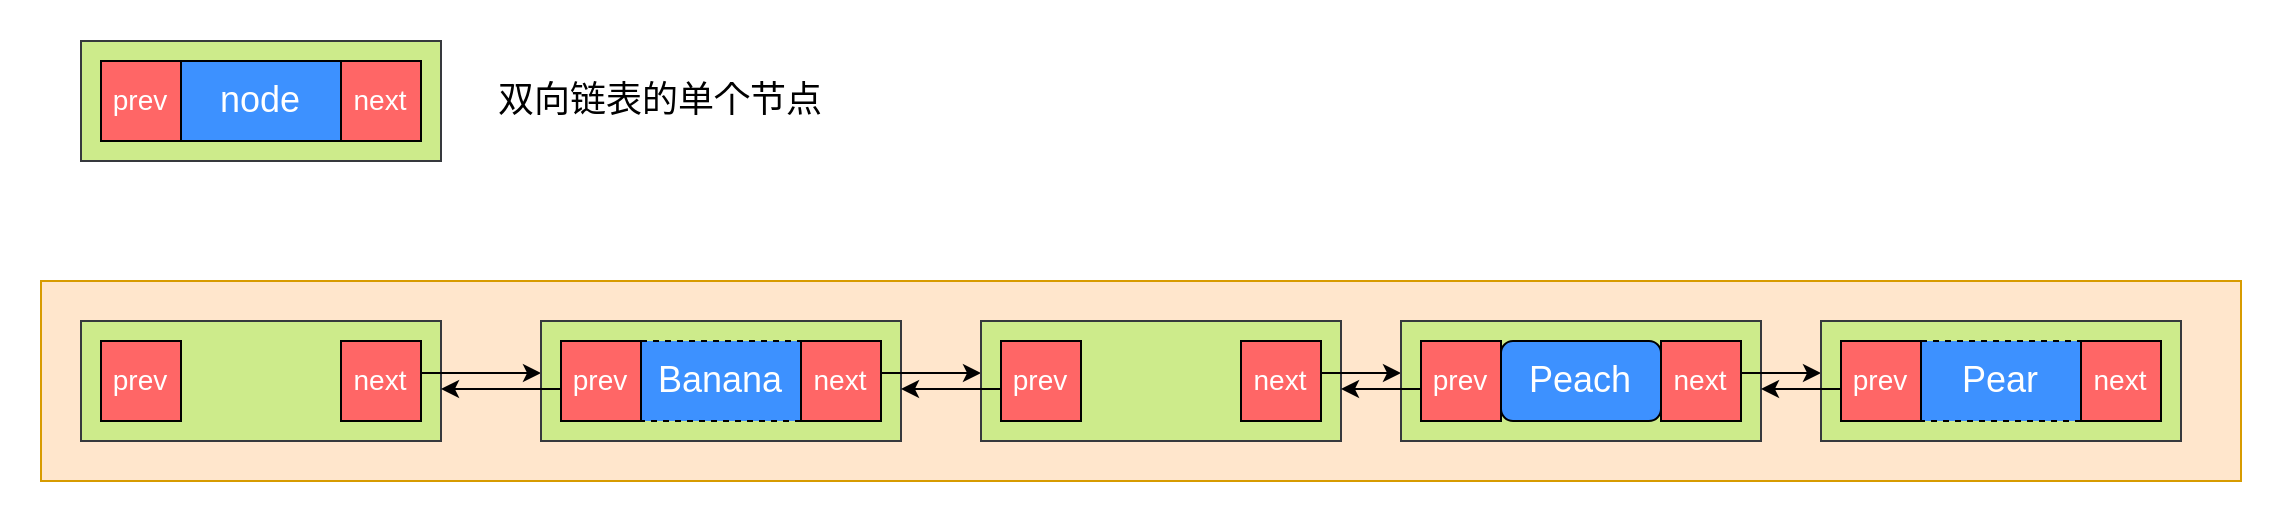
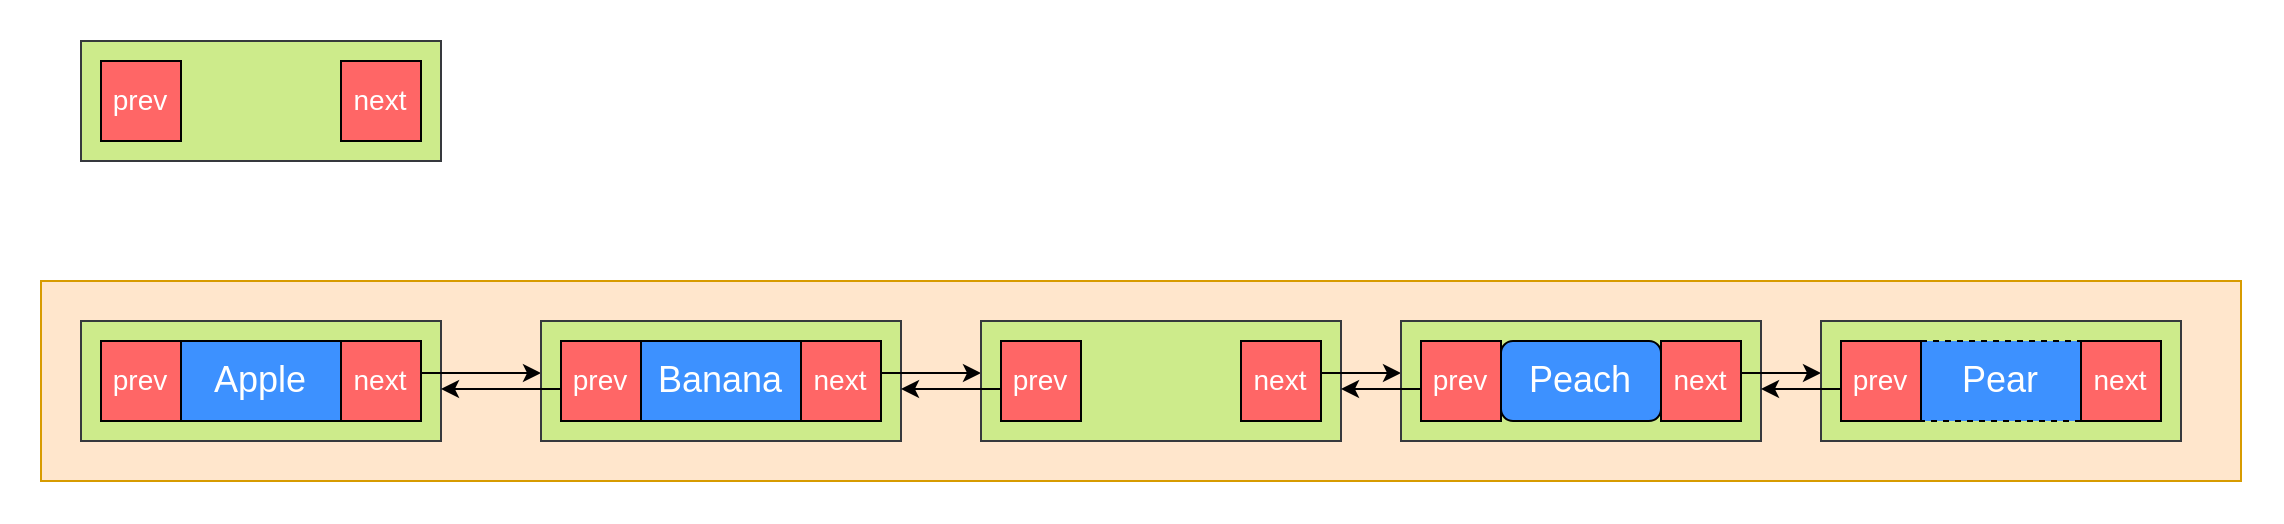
- <mxCell id="31" value="&lt;font style=&quot;color: light-dark(rgb(255, 255, 255), rgb(237, 237, 237)); font-size: 18px;&quot;&gt;node&lt;/font&gt;" style="rounded=0;whiteSpace=wrap;html=1;fillColor=light-dark(#3d91ff, #ededed);" parent="1" vertex="1"><mxGeometry x="90" y="30" width="80" height="40" as="geometry" /></mxCell>
- <mxCell id="34" value="&lt;span style=&quot;font-size: 18px;&quot;&gt;双向链表的单个节点&lt;/span&gt;" style="text;html=1;align=center;verticalAlign=middle;whiteSpace=wrap;rounded=0;" parent="1" vertex="1"><mxGeometry x="230" y="35" width="200" height="30" as="geometry" /></mxCell>
+ <mxCell id="4" value="&lt;font style=&quot;color: light-dark(rgb(255, 255, 255), rgb(237, 237, 237)); font-size: 18px;&quot;&gt;Apple&lt;/font&gt;" style="rounded=0;whiteSpace=wrap;html=1;fillColor=light-dark(#3d91ff, #ededed);" parent="1" vertex="1"><mxGeometry x="90" y="170" width="80" height="40" as="geometry" /></mxCell>
- <mxCell id="9" value="&lt;font style=&quot;color: light-dark(rgb(255, 255, 255), rgb(237, 237, 237)); font-size: 18px;&quot;&gt;Banana&lt;/font&gt;" style="rounded=0;whiteSpace=wrap;html=1;fillColor=light-dark(#3d91ff, #ededed);dashed=1;" parent="1" vertex="1"><mxGeometry x="320" y="170" width="80" height="40" as="geometry" /></mxCell>
+ <mxCell id="9" value="&lt;font style=&quot;color: light-dark(rgb(255, 255, 255), rgb(237, 237, 237)); font-size: 18px;&quot;&gt;Banana&lt;/font&gt;" style="rounded=0;whiteSpace=wrap;html=1;fillColor=light-dark(#3d91ff, #ededed);" parent="1" vertex="1"><mxGeometry x="320" y="170" width="80" height="40" as="geometry" /></mxCell>
